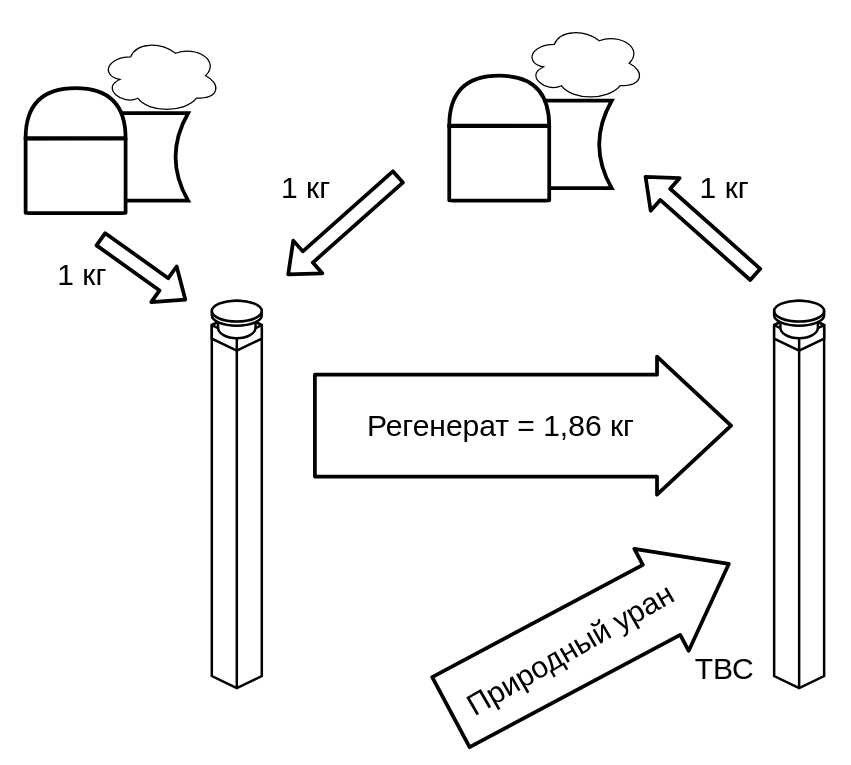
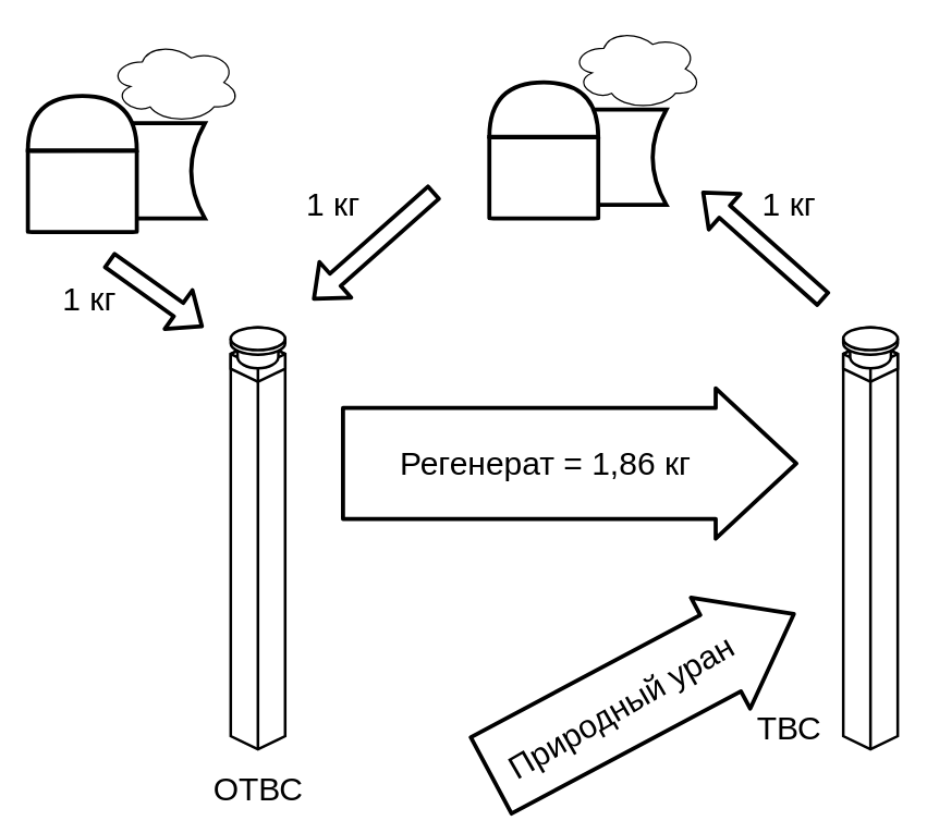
+ <mxCell id="16" value="&lt;font style=&quot;font-size: 24px&quot;&gt;ОТВС&lt;/font&gt;" style="text;html=1;align=center;verticalAlign=middle;resizable=0;points=[];autosize=1;strokeColor=none;fillColor=none;" parent="1" vertex="1"><mxGeometry x="149" y="570" width="80" height="20" as="geometry" /></mxCell>
